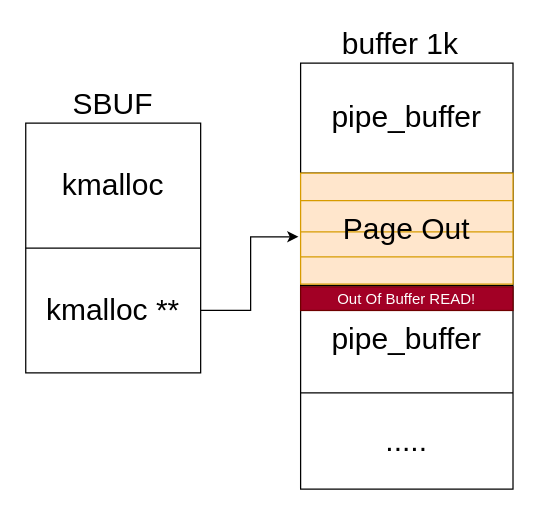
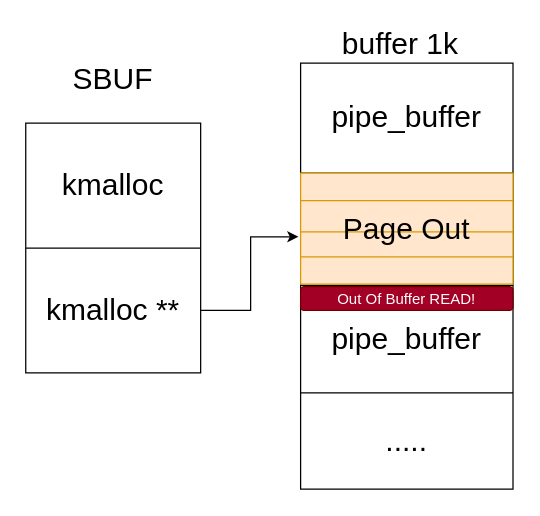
- <mxCell id="27" value="&lt;font style=&quot;font-size: 24px;&quot;&gt;SBUF&lt;/font&gt;" style="text;strokeColor=none;align=center;fillColor=none;html=1;verticalAlign=middle;whiteSpace=wrap;rounded=0;" vertex="1" parent="1"><mxGeometry x="60" y="68" width="60" height="30" as="geometry" /></mxCell>
+ <mxCell id="27" value="&lt;font style=&quot;font-size: 24px;&quot;&gt;SBUF&lt;/font&gt;" style="text;strokeColor=none;align=center;fillColor=none;html=1;verticalAlign=middle;whiteSpace=wrap;rounded=0;" vertex="1" parent="1"><mxGeometry x="60" y="48" width="60" height="30" as="geometry" /></mxCell>
- <mxCell id="29" value="Out Of Buffer READ!" style="whiteSpace=wrap;html=1;fillColor=#a20025;strokeColor=#6F0000;fontColor=#ffffff;" vertex="1" parent="1"><mxGeometry x="240" y="229" width="170" height="19" as="geometry" /></mxCell>
+ <mxCell id="29" value="Out Of Buffer READ!" style="whiteSpace=wrap;html=1;fillColor=#a20025;strokeColor=#6F0000;fontColor=#ffffff;rounded=1;" vertex="1" parent="1"><mxGeometry x="240" y="229" width="170" height="19" as="geometry" /></mxCell>
